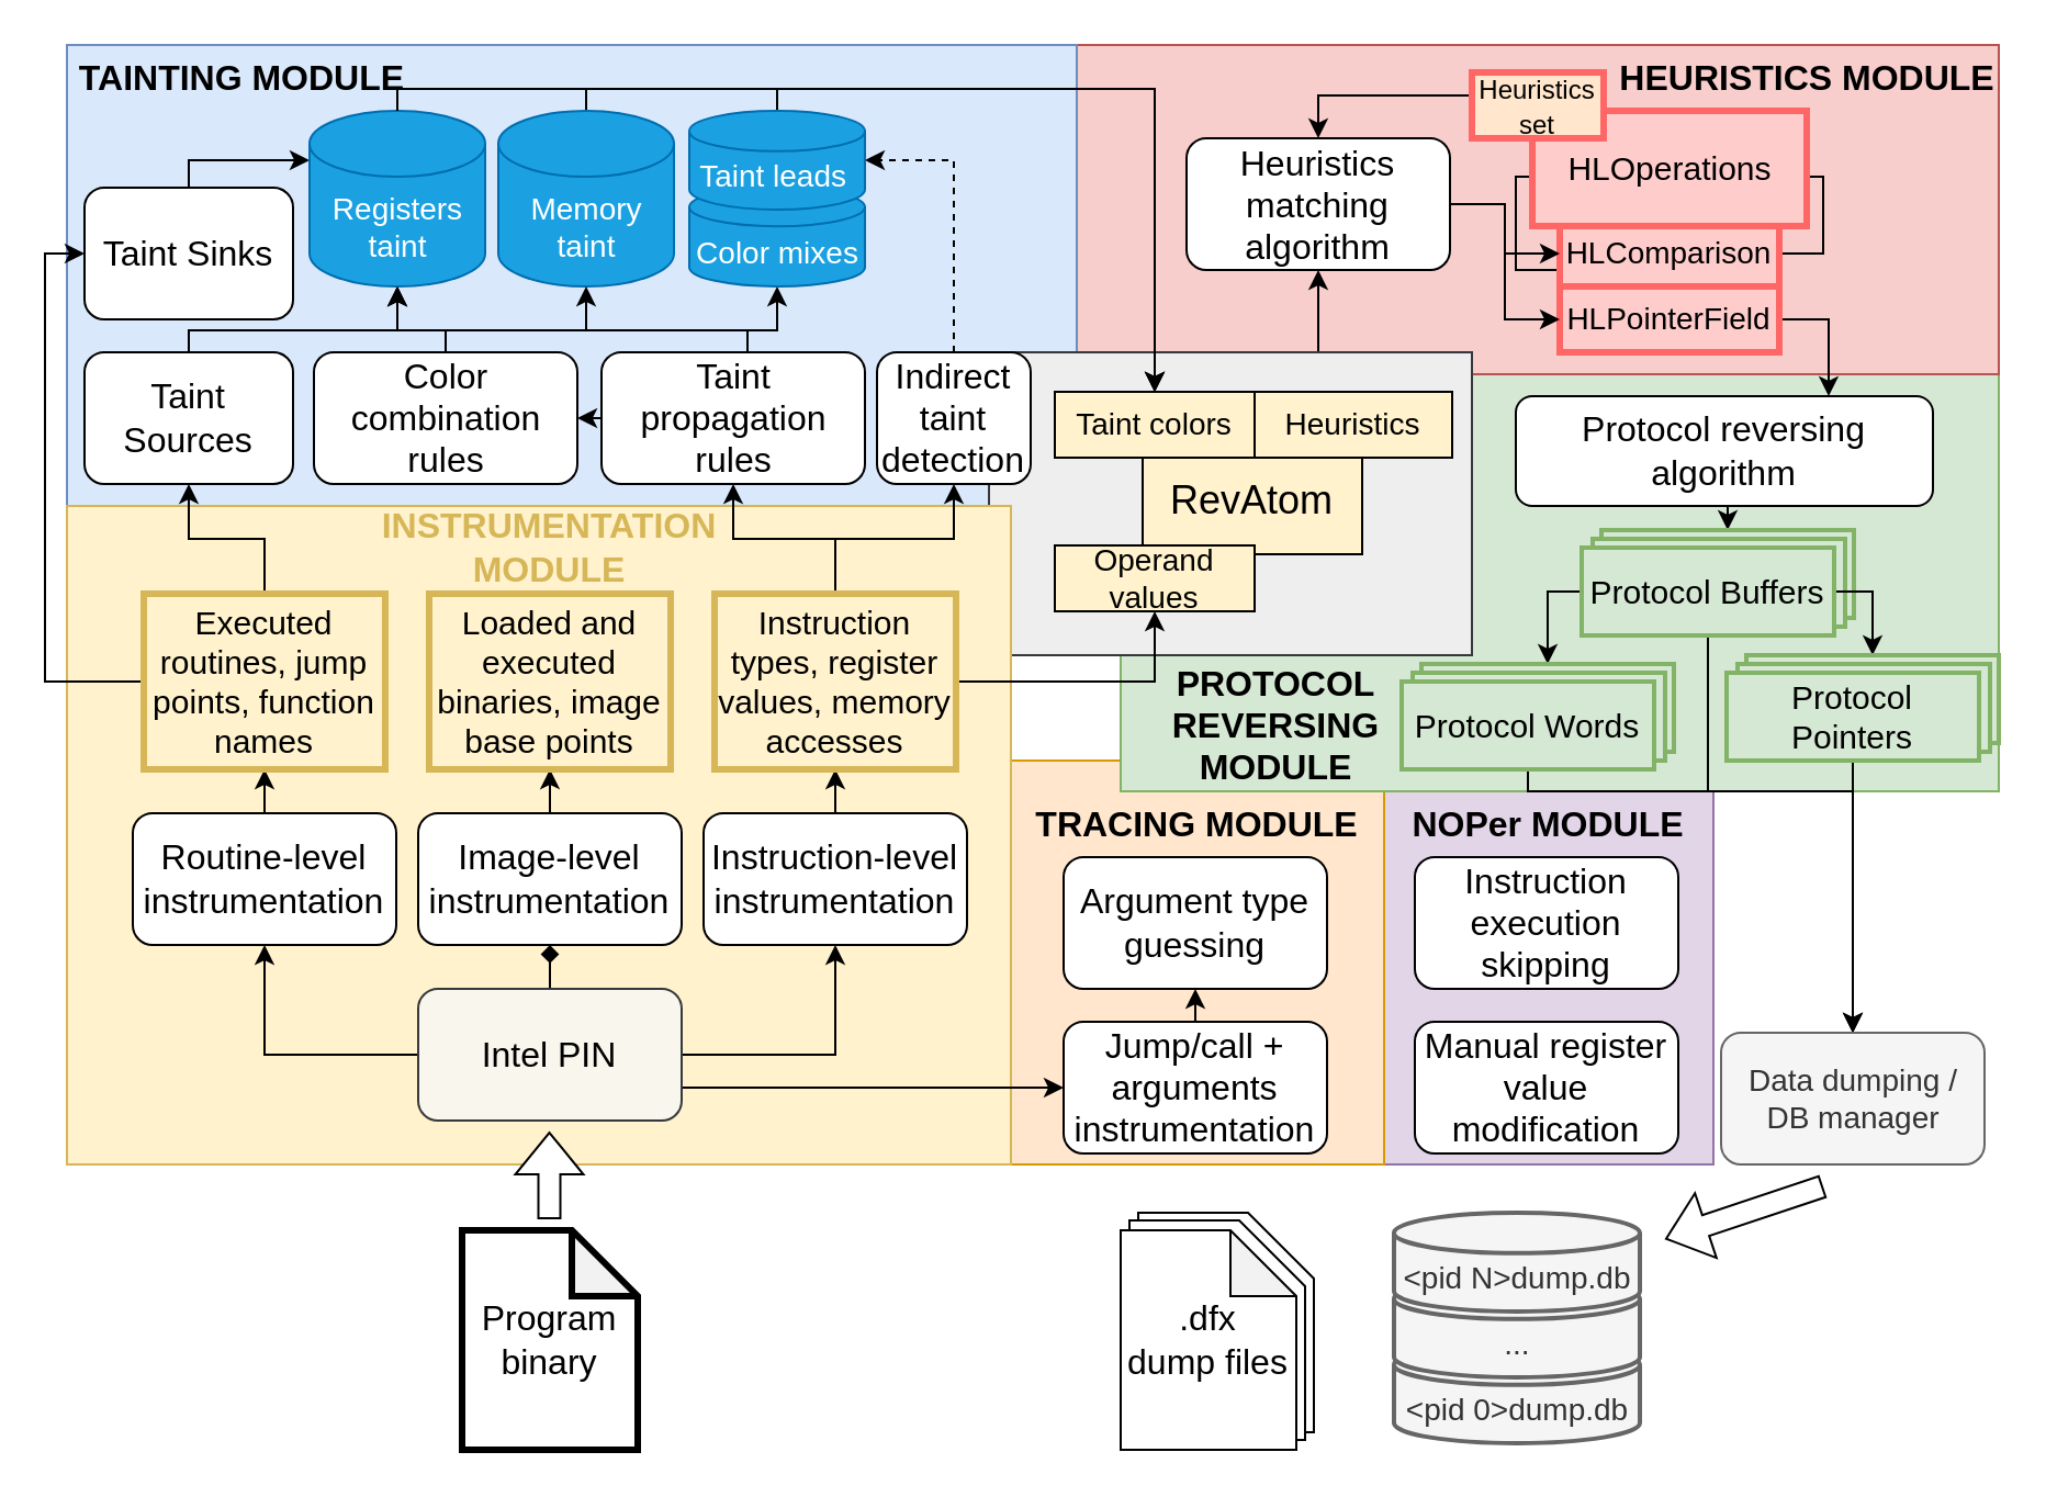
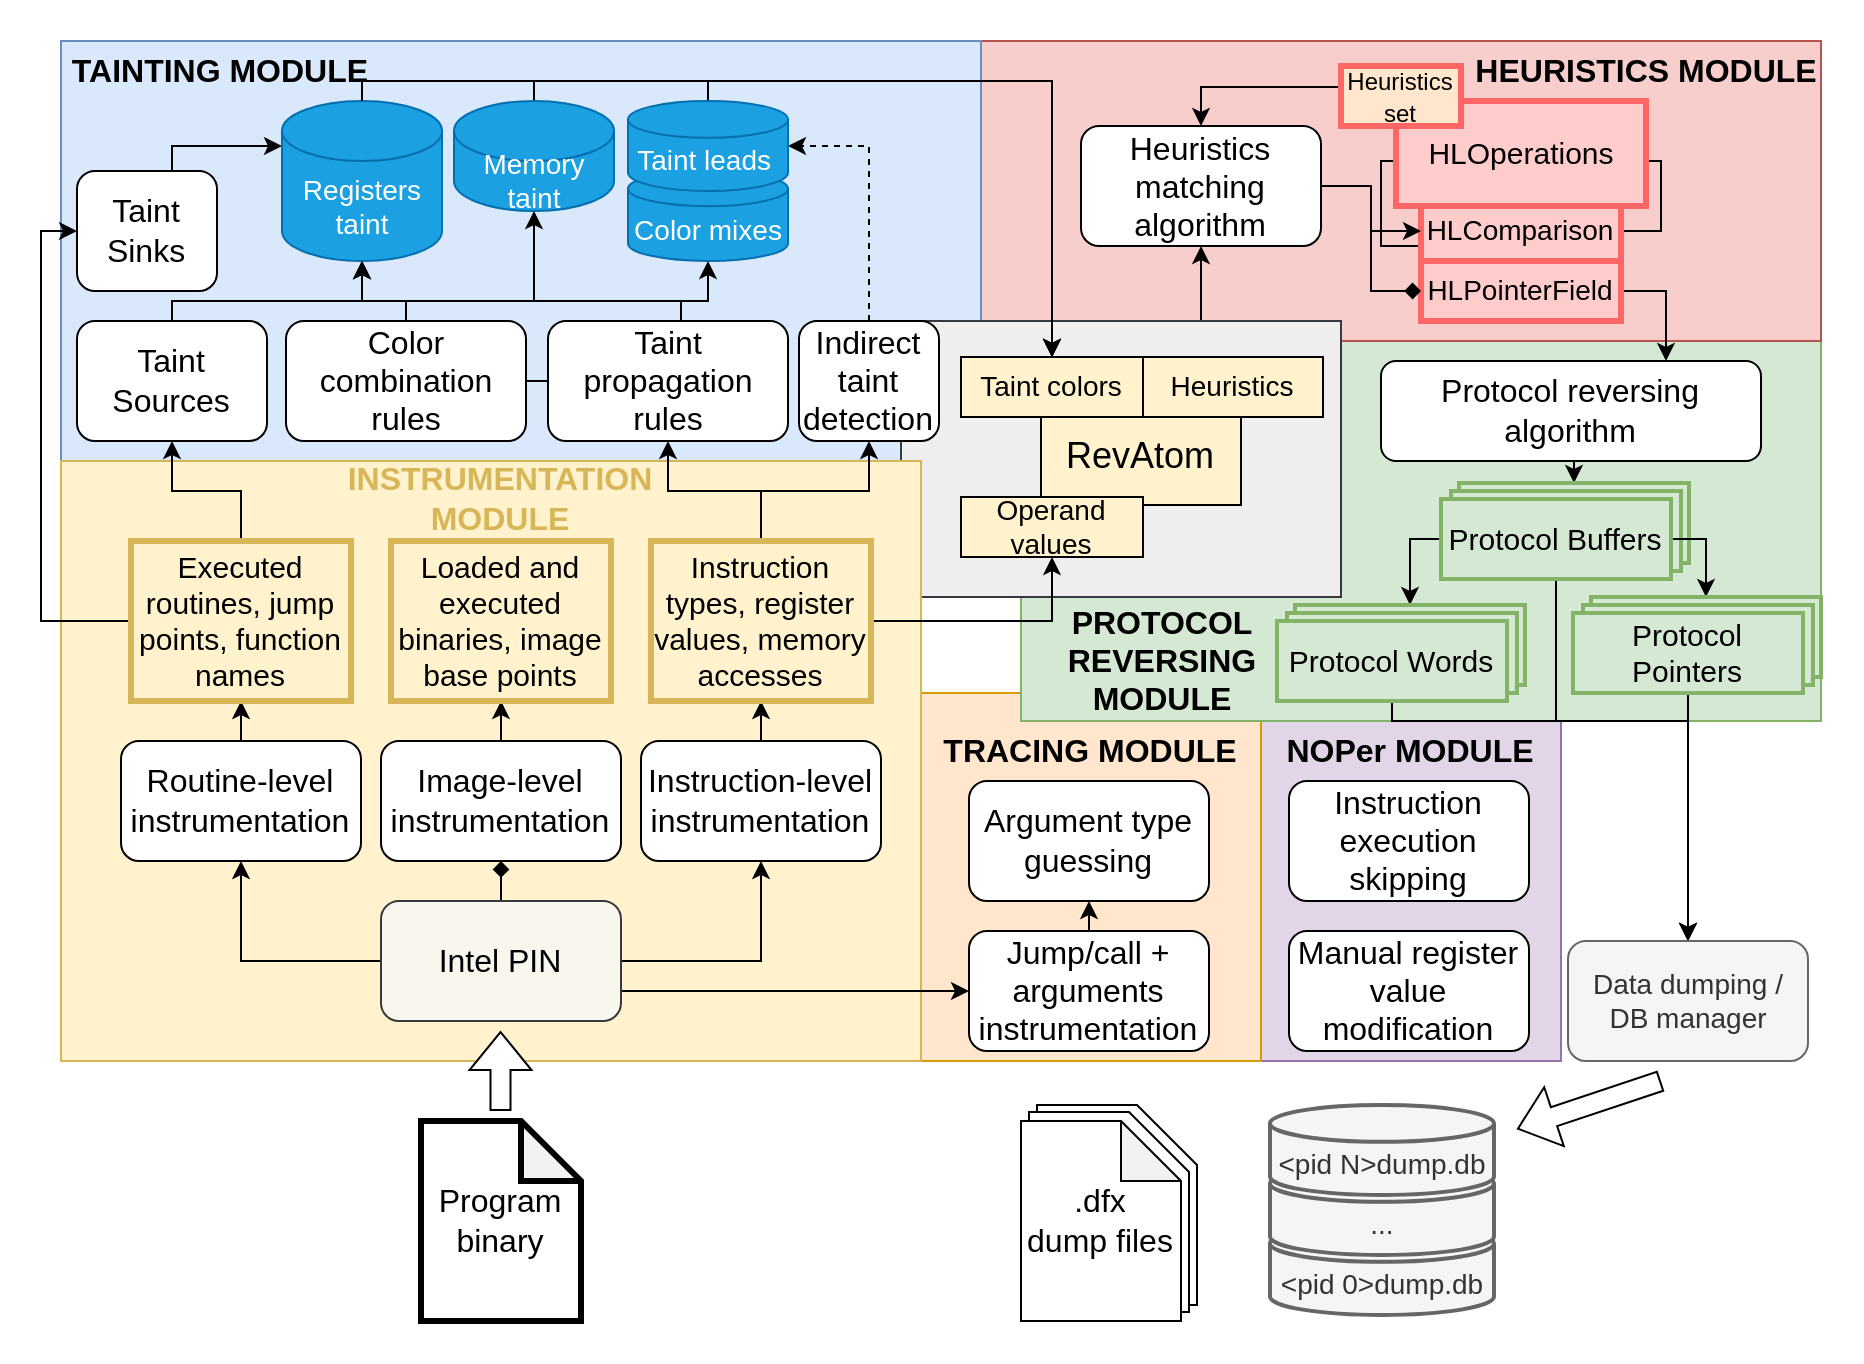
- <mxCell id="45" value="Memory taint" style="shape=cylinder3;whiteSpace=wrap;html=1;boundedLbl=1;backgroundOutline=1;size=15;rounded=0;fontSize=14;fillColor=#1ba1e2;fontColor=#ffffff;strokeColor=#006EAF;" vertex="1" parent="1"><mxGeometry x="226.5" y="50" width="80" height="80" as="geometry" /></mxCell>
+ <mxCell id="45" value="Memory taint" style="shape=cylinder3;whiteSpace=wrap;html=1;boundedLbl=1;backgroundOutline=1;size=15;rounded=0;fontSize=14;fillColor=#1ba1e2;fontColor=#ffffff;strokeColor=#006EAF;" vertex="1" parent="1"><mxGeometry x="226.5" y="50" width="80" height="55" as="geometry" /></mxCell>
- <mxCell id="29" value="Taint Sinks" style="rounded=1;whiteSpace=wrap;html=1;fontSize=16;" vertex="1" parent="1"><mxGeometry x="38" y="85" width="95" height="60" as="geometry" /></mxCell>
+ <mxCell id="29" value="Taint Sinks" style="rounded=1;whiteSpace=wrap;html=1;fontSize=16;" vertex="1" parent="1"><mxGeometry x="38" y="85" width="70" height="60" as="geometry" /></mxCell>
- <mxCell id="62" style="edgeStyle=orthogonalEdgeStyle;rounded=0;jumpSize=6;orthogonalLoop=1;jettySize=auto;html=1;exitX=1;exitY=0.5;exitDx=0;exitDy=0;entryX=0;entryY=0.5;entryDx=0;entryDy=0;labelBackgroundColor=default;labelBorderColor=none;fontSize=14;endSize=6;" edge="1" parent="1" source="63" target="59"><mxGeometry relative="1" as="geometry" /></mxCell>
+ <mxCell id="62" style="edgeStyle=orthogonalEdgeStyle;rounded=0;jumpSize=6;orthogonalLoop=1;jettySize=auto;html=1;exitX=1;exitY=0.5;exitDx=0;exitDy=0;entryX=0;entryY=0.5;entryDx=0;entryDy=0;labelBackgroundColor=default;labelBorderColor=none;fontSize=14;endSize=6;endArrow=diamond;" edge="1" parent="1" source="63" target="59"><mxGeometry relative="1" as="geometry" /></mxCell>
- <mxCell id="38" style="edgeStyle=orthogonalEdgeStyle;rounded=0;orthogonalLoop=1;jettySize=auto;html=1;exitX=0;exitY=0.5;exitDx=0;exitDy=0;entryX=1;entryY=0.5;entryDx=0;entryDy=0;labelBackgroundColor=default;labelBorderColor=none;fontSize=14;" edge="1" parent="1" source="41" target="48"><mxGeometry relative="1" as="geometry" /></mxCell>
+ <mxCell id="38" style="edgeStyle=orthogonalEdgeStyle;rounded=0;orthogonalLoop=1;jettySize=auto;html=1;exitX=0;exitY=0.5;exitDx=0;exitDy=0;entryX=1;entryY=0.5;entryDx=0;entryDy=0;labelBackgroundColor=default;labelBorderColor=none;fontSize=14;endArrow=none;" edge="1" parent="1" source="41" target="48"><mxGeometry relative="1" as="geometry" /></mxCell>
